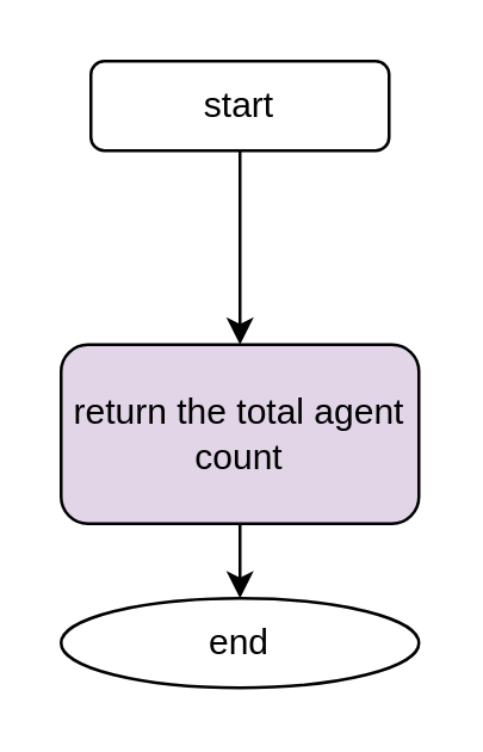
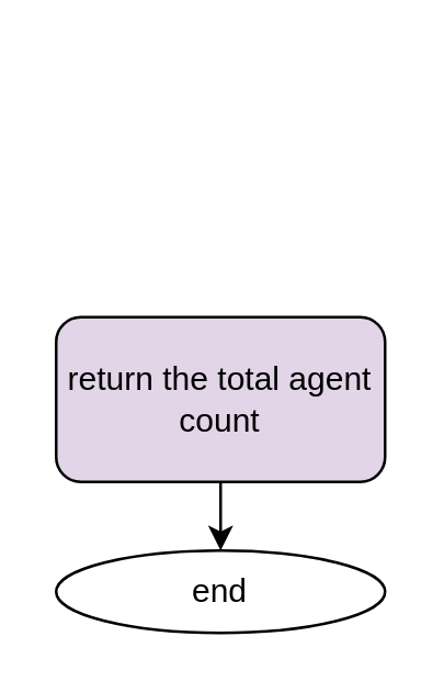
- <mxCell id="3" value="start" style="rounded=1;whiteSpace=wrap;html=1;" vertex="1" parent="1"><mxGeometry x="30" y="20" width="100" height="30" as="geometry" /></mxCell>
- <mxCell id="2" value="" style="edgeStyle=orthogonalEdgeStyle;rounded=0;orthogonalLoop=1;jettySize=auto;html=1;" edge="1" parent="1" source="3" target="5"><mxGeometry relative="1" as="geometry" /></mxCell>
